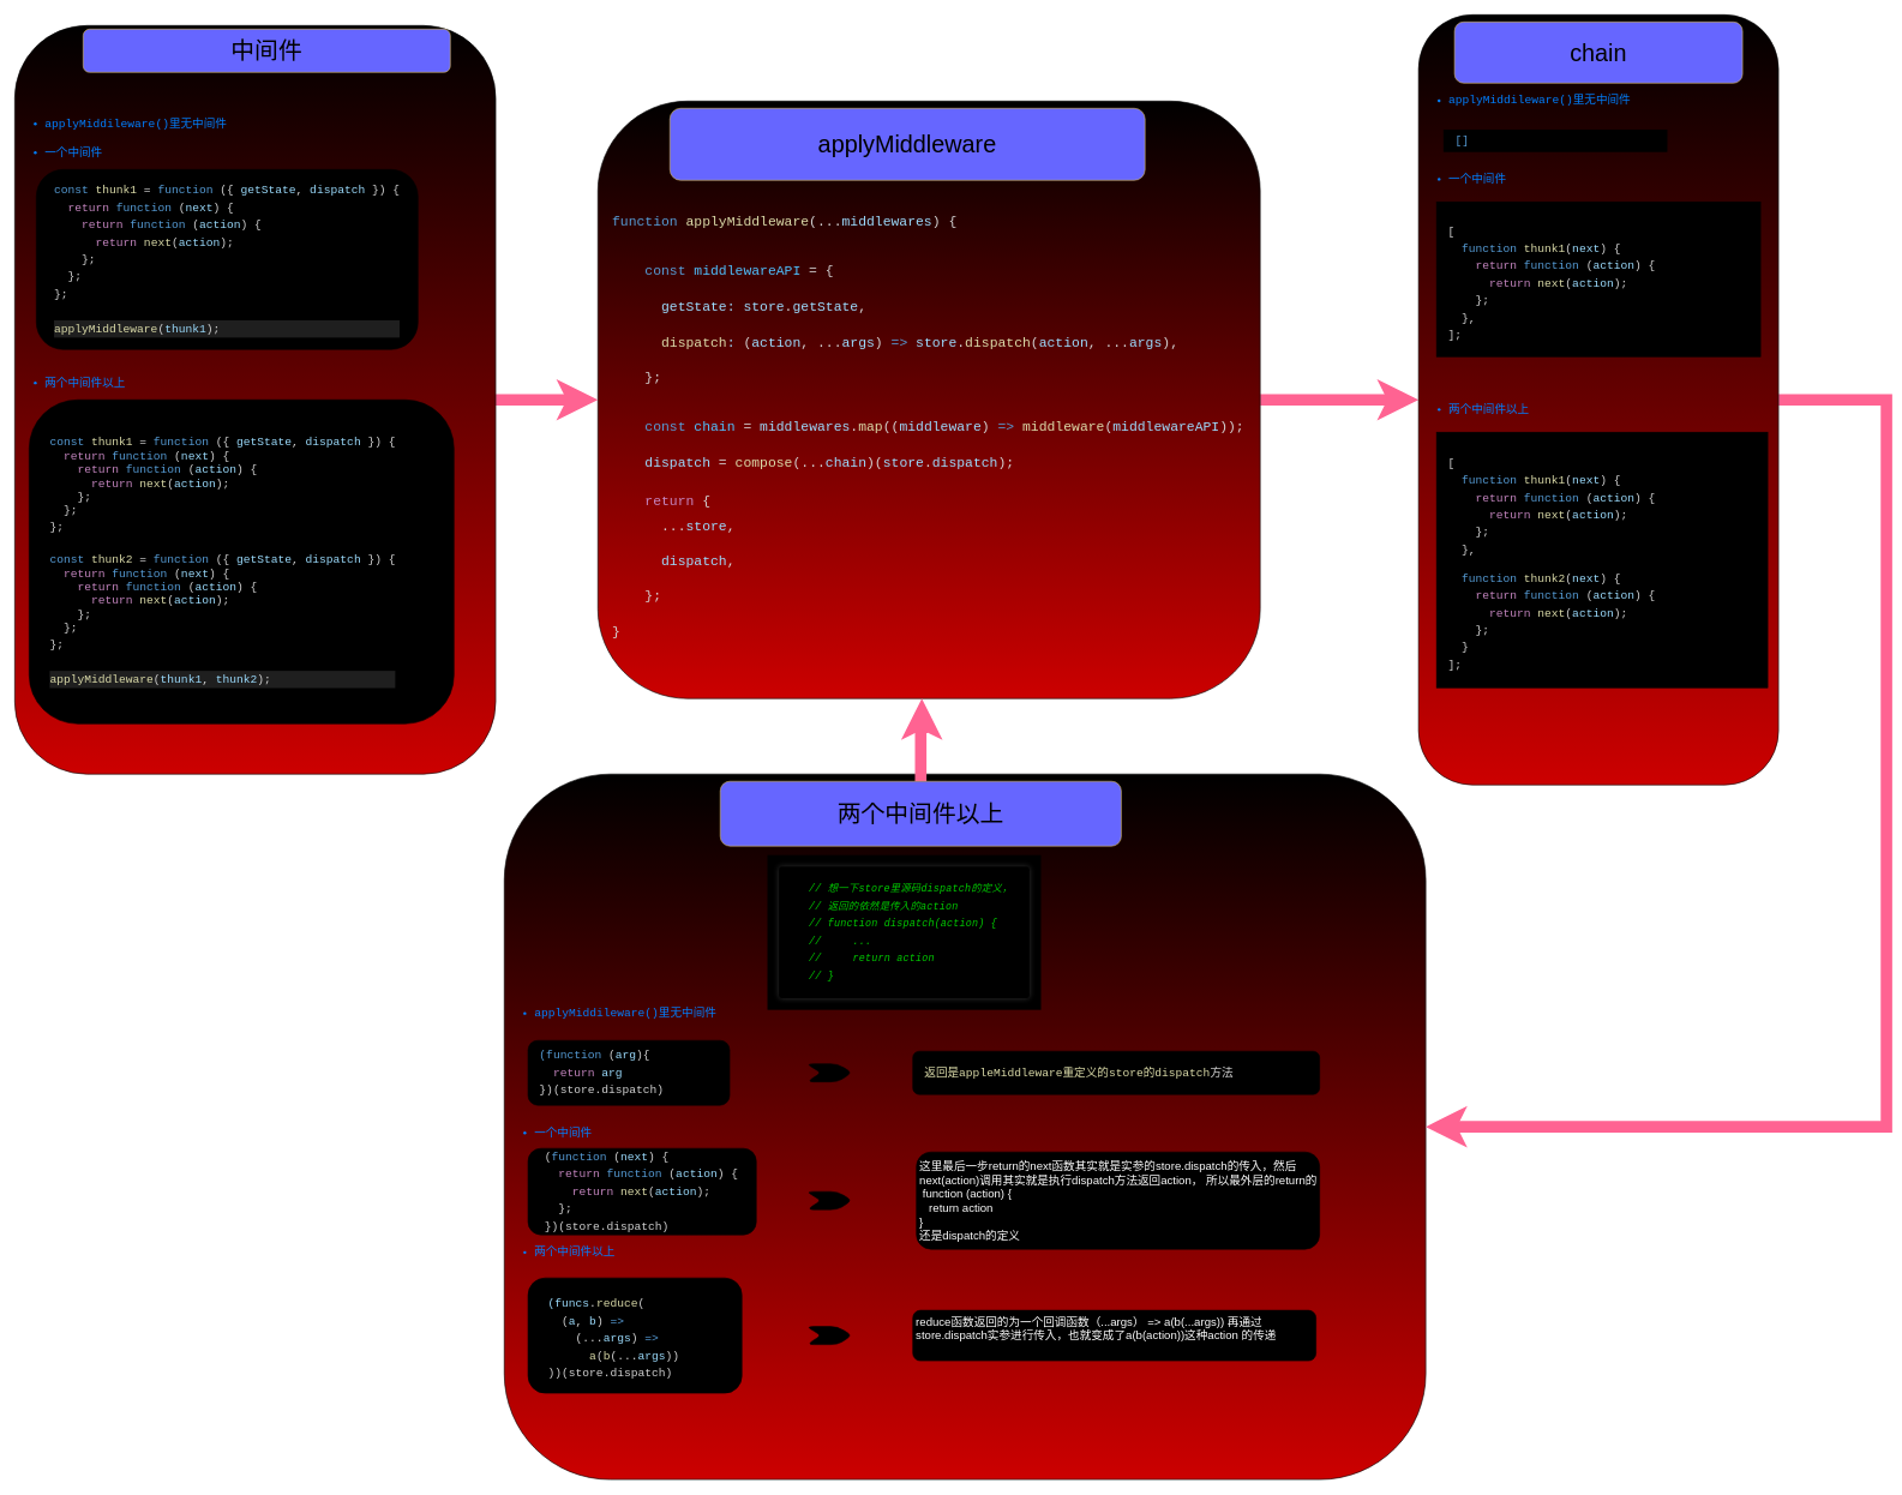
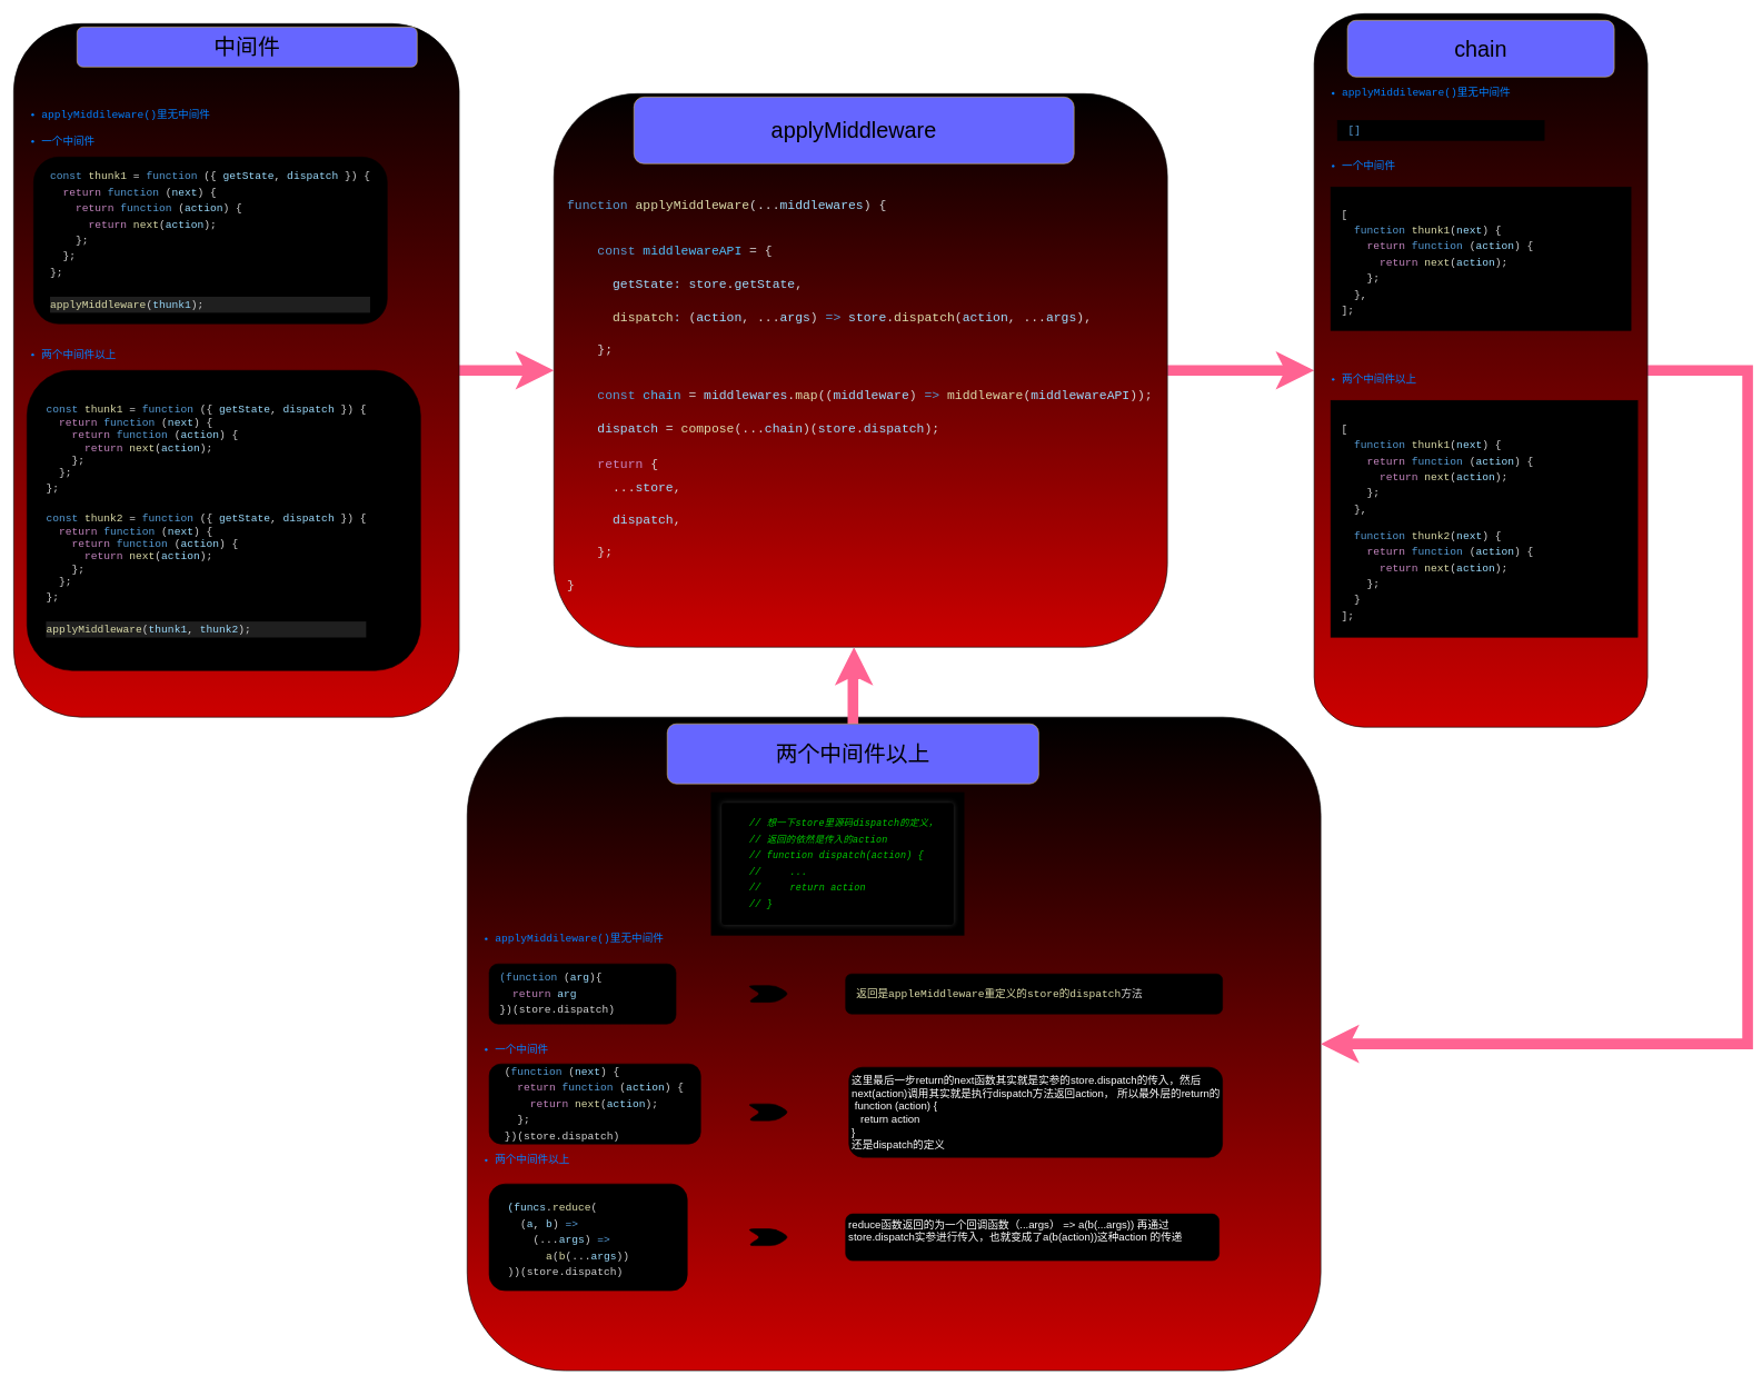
- <mxCell id="11" value="&lt;span style=&quot;font-size: 33px;&quot;&gt;applyMiddleware&lt;/span&gt;" style="rounded=1;whiteSpace=wrap;html=1;labelBorderColor=none;labelBackgroundColor=none;fillColor=#6666FF;strokeColor=#d6b656;" vertex="1" parent="1"><mxGeometry x="930" y="150" width="660" height="100" as="geometry" /></mxCell>
+ <mxCell id="11" value="&lt;span style=&quot;font-size: 33px;&quot;&gt;applyMiddleware&lt;/span&gt;" style="rounded=1;whiteSpace=wrap;html=1;labelBorderColor=none;labelBackgroundColor=none;fillColor=#6666FF;strokeColor=#d6b656;" vertex="1" parent="1"><mxGeometry x="950" y="145" width="660" height="100" as="geometry" /></mxCell>
